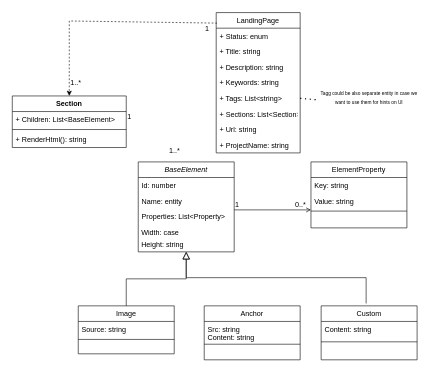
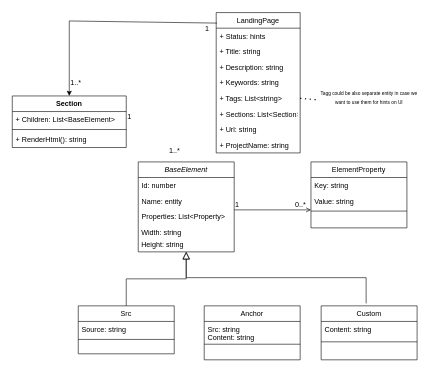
- <mxCell id="39" value="" style="endArrow=classic;html=1;rounded=0;fontSize=8;exitX=0.01;exitY=0.075;exitDx=0;exitDy=0;exitPerimeter=0;entryX=0.5;entryY=0;entryDx=0;entryDy=0;dashed=1;" edge="1" parent="1" source="28" target="22"><mxGeometry width="50" height="50" relative="1" as="geometry"><mxPoint x="361.4" y="33.65" as="sourcePoint" /><mxPoint x="115" y="159" as="targetPoint" /><Array as="points"><mxPoint x="115" y="34" /></Array></mxGeometry></mxCell>
+ <mxCell id="39" value="" style="endArrow=classic;html=1;rounded=0;fontSize=8;exitX=0.01;exitY=0.075;exitDx=0;exitDy=0;exitPerimeter=0;entryX=0.5;entryY=0;entryDx=0;entryDy=0;" edge="1" parent="1" source="28" target="22"><mxGeometry width="50" height="50" relative="1" as="geometry"><mxPoint x="361.4" y="33.65" as="sourcePoint" /><mxPoint x="115" y="159" as="targetPoint" /><Array as="points"><mxPoint x="115" y="34" /></Array></mxGeometry></mxCell>
- <mxCell id="29" value="+ Status: enum" style="text;strokeColor=none;fillColor=none;align=left;verticalAlign=top;spacingLeft=4;spacingRight=4;overflow=hidden;rotatable=0;points=[[0,0.5],[1,0.5]];portConstraint=eastwest;" vertex="1" parent="28"><mxGeometry y="26" width="140" height="26" as="geometry" /></mxCell>
+ <mxCell id="29" value="+ Status: hints" style="text;strokeColor=none;fillColor=none;align=left;verticalAlign=top;spacingLeft=4;spacingRight=4;overflow=hidden;rotatable=0;points=[[0,0.5],[1,0.5]];portConstraint=eastwest;" vertex="1" parent="28"><mxGeometry y="26" width="140" height="26" as="geometry" /></mxCell>
- <mxCell id="6" value="&amp;nbsp;Width: case" style="text;html=1;align=left;verticalAlign=top;resizable=0;points=[];autosize=0;strokeColor=none;fillColor=none;" vertex="1" parent="2"><mxGeometry y="104" width="160" height="20" as="geometry" /></mxCell>
+ <mxCell id="6" value="&amp;nbsp;Width: string" style="text;html=1;align=left;verticalAlign=top;resizable=0;points=[];autosize=0;strokeColor=none;fillColor=none;" vertex="1" parent="2"><mxGeometry y="104" width="160" height="20" as="geometry" /></mxCell>
- <mxCell id="8" value="Image" style="swimlane;fontStyle=0;align=center;verticalAlign=top;childLayout=stackLayout;horizontal=1;startSize=26;horizontalStack=0;resizeParent=1;resizeLast=0;collapsible=1;marginBottom=0;rounded=0;shadow=0;strokeWidth=1;" parent="1" vertex="1"><mxGeometry x="130" y="509" width="160" height="80" as="geometry"><mxRectangle x="130" y="380" width="160" height="26" as="alternateBounds" /></mxGeometry></mxCell>
+ <mxCell id="8" value="Src" style="swimlane;fontStyle=0;align=center;verticalAlign=top;childLayout=stackLayout;horizontal=1;startSize=26;horizontalStack=0;resizeParent=1;resizeLast=0;collapsible=1;marginBottom=0;rounded=0;shadow=0;strokeWidth=1;" parent="1" vertex="1"><mxGeometry x="130" y="509" width="160" height="80" as="geometry"><mxRectangle x="130" y="380" width="160" height="26" as="alternateBounds" /></mxGeometry></mxCell>
